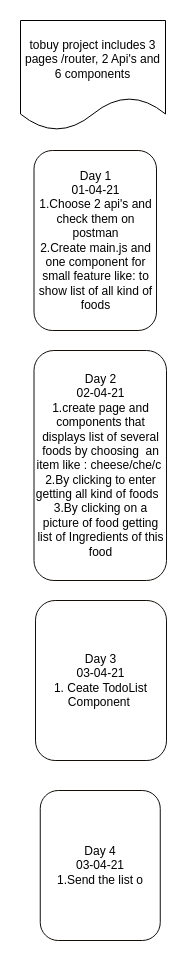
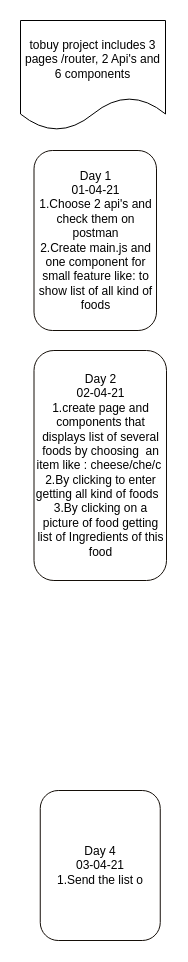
- <mxCell id="5" value="Day 3&lt;br&gt;03-04-21&lt;br&gt;1. Ceate TodoList Component&amp;nbsp;" style="rounded=1;whiteSpace=wrap;html=1;strokeColor=#140E08;" vertex="1" parent="1"><mxGeometry x="35" y="600" width="131" height="160" as="geometry" /></mxCell>
